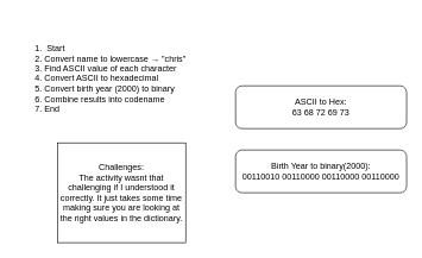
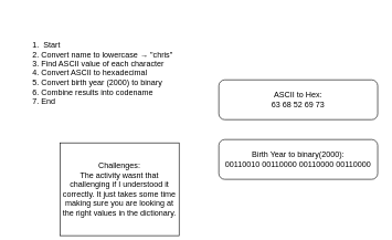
- <mxCell id="3" value="ASCII to Hex:&lt;div&gt;63 68 72 69 73&lt;/div&gt;" style="rounded=1;whiteSpace=wrap;html=1;" vertex="1" parent="1"><mxGeometry x="330" y="120" width="240" height="60" as="geometry" /></mxCell>
+ <mxCell id="3" value="ASCII to Hex:&lt;div&gt;63 68 52 69 73&lt;/div&gt;" style="rounded=1;whiteSpace=wrap;html=1;" vertex="1" parent="1"><mxGeometry x="330" y="120" width="240" height="60" as="geometry" /></mxCell>
- <mxCell id="5" value="Challenges:&lt;div&gt;The activity wasnt that challenging if I understood it correctly. It just takes some time making sure you are looking at the right values in the dictionary.&lt;/div&gt;" style="rounded=0;whiteSpace=wrap;html=1;" vertex="1" parent="1"><mxGeometry x="80" y="200" width="180" height="140" as="geometry" /></mxCell>
+ <mxCell id="5" value="Challenges:&lt;div&gt;The activity wasnt that challenging if I understood it correctly. It just takes some time making sure you are looking at the right values in the dictionary.&lt;/div&gt;" style="rounded=0;whiteSpace=wrap;html=1;" vertex="1" parent="1"><mxGeometry x="90" y="215" width="180" height="140" as="geometry" /></mxCell>
